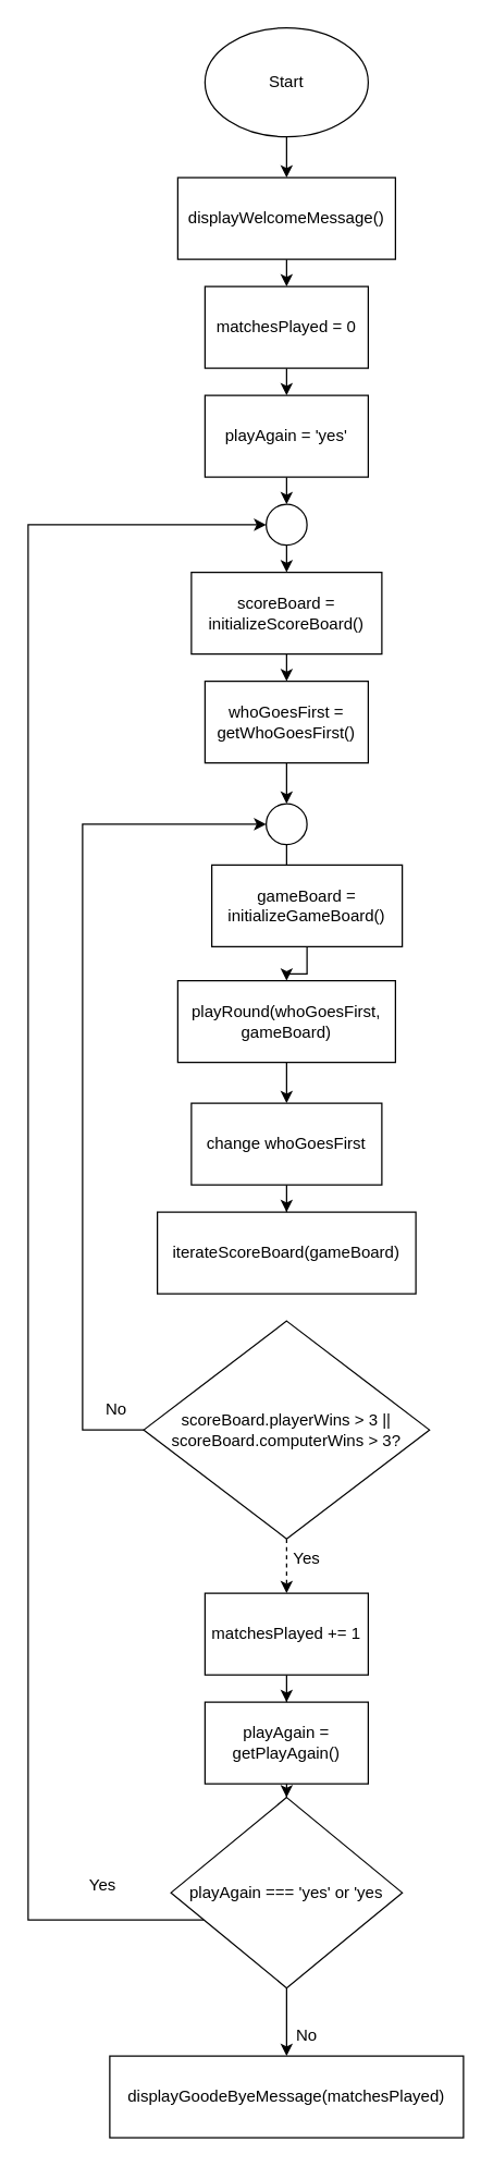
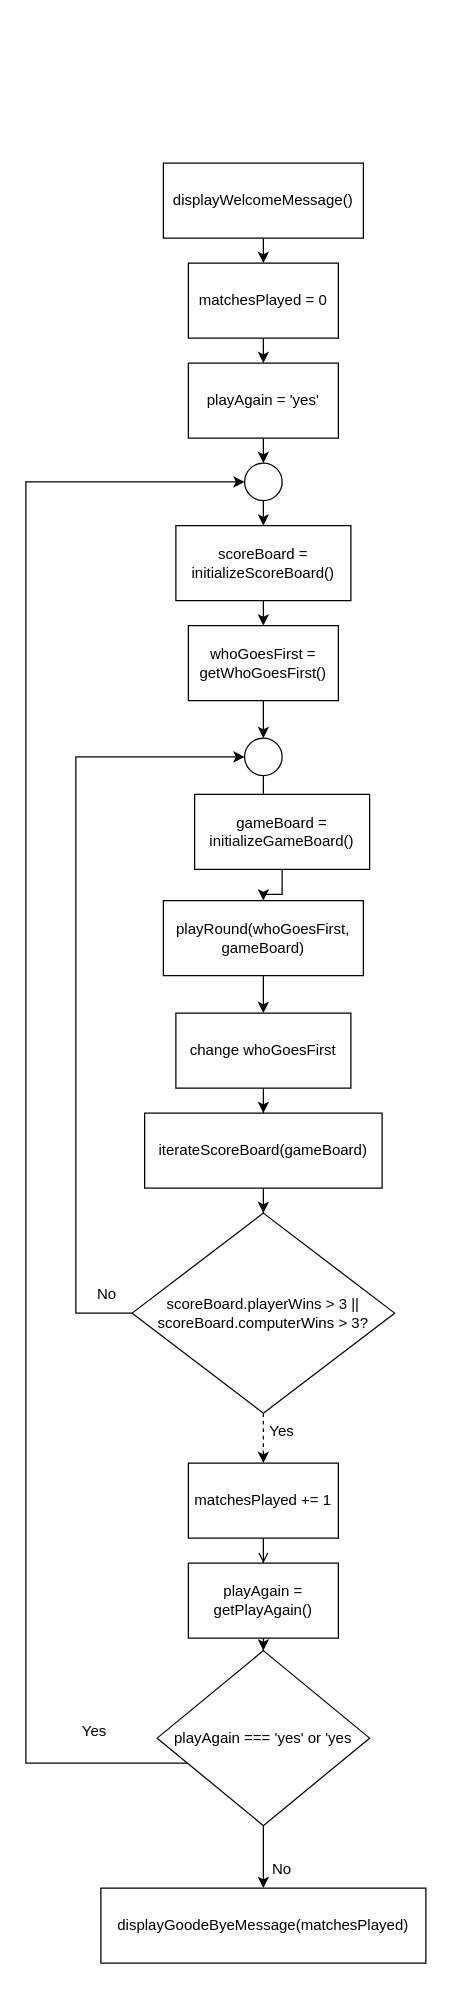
- <mxCell id="3" value="Start" style="ellipse;whiteSpace=wrap;html=1;" vertex="1" parent="1"><mxGeometry x="150" y="20" width="120" height="80" as="geometry" /></mxCell>
- <mxCell id="2" style="edgeStyle=orthogonalEdgeStyle;rounded=0;orthogonalLoop=1;jettySize=auto;html=1;exitX=0.5;exitY=1;exitDx=0;exitDy=0;entryX=0.5;entryY=0;entryDx=0;entryDy=0;" edge="1" parent="1" source="3" target="5"><mxGeometry relative="1" as="geometry" /></mxCell>
+ <mxCell id="25" value="" style="edgeStyle=orthogonalEdgeStyle;rounded=0;orthogonalLoop=1;jettySize=auto;html=1;" edge="1" parent="1" source="26" target="29"><mxGeometry relative="1" as="geometry" /></mxCell>
- <mxCell id="32" value="" style="edgeStyle=orthogonalEdgeStyle;rounded=0;orthogonalLoop=1;jettySize=auto;html=1;" edge="1" parent="1" source="33" target="35"><mxGeometry relative="1" as="geometry" /></mxCell>
+ <mxCell id="32" value="" style="edgeStyle=orthogonalEdgeStyle;rounded=0;orthogonalLoop=1;jettySize=auto;html=1;endArrow=open;" edge="1" parent="1" source="33" target="35"><mxGeometry relative="1" as="geometry" /></mxCell>
